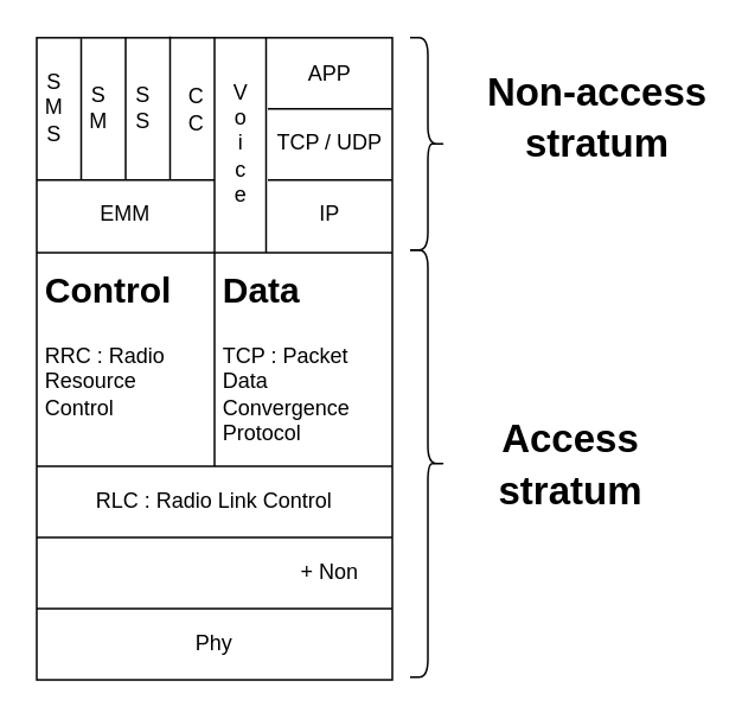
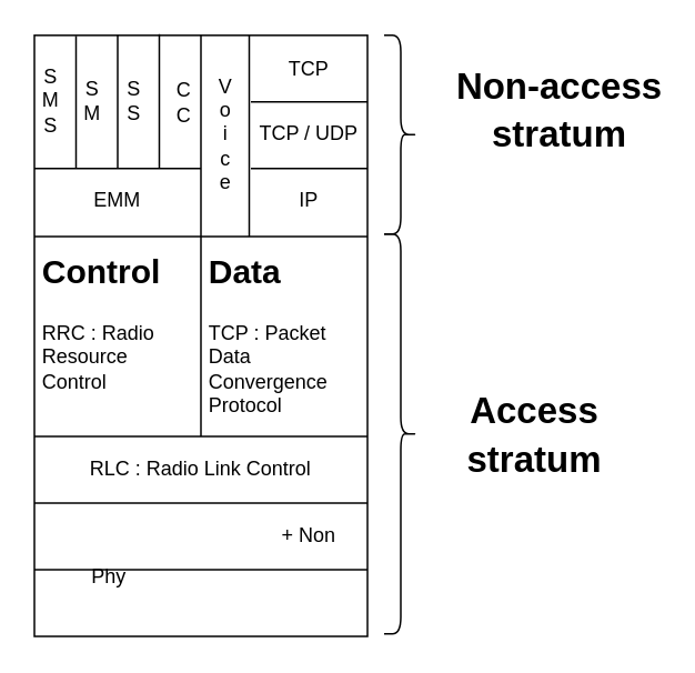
- <mxCell id="24" value="APP" style="text;html=1;strokeColor=none;fillColor=none;align=center;verticalAlign=middle;whiteSpace=wrap;rounded=0;" vertex="1" parent="1"><mxGeometry x="150" y="20.72" width="70" height="40" as="geometry" /></mxCell>
+ <mxCell id="24" value="TCP" style="text;html=1;strokeColor=none;fillColor=none;align=center;verticalAlign=middle;whiteSpace=wrap;rounded=0;" vertex="1" parent="1"><mxGeometry x="150" y="20.72" width="70" height="40" as="geometry" /></mxCell>
- <mxCell id="6" value="Phy" style="text;html=1;strokeColor=none;fillColor=none;align=center;verticalAlign=middle;whiteSpace=wrap;rounded=0;" vertex="1" parent="1"><mxGeometry x="90" y="341.52" width="60" height="38.48" as="geometry" /></mxCell>
+ <mxCell id="6" value="Phy" style="text;html=1;strokeColor=none;fillColor=none;align=center;verticalAlign=middle;whiteSpace=wrap;rounded=0;" vertex="1" parent="1"><mxGeometry x="35" y="326.52" width="60" height="38.48" as="geometry" /></mxCell>
